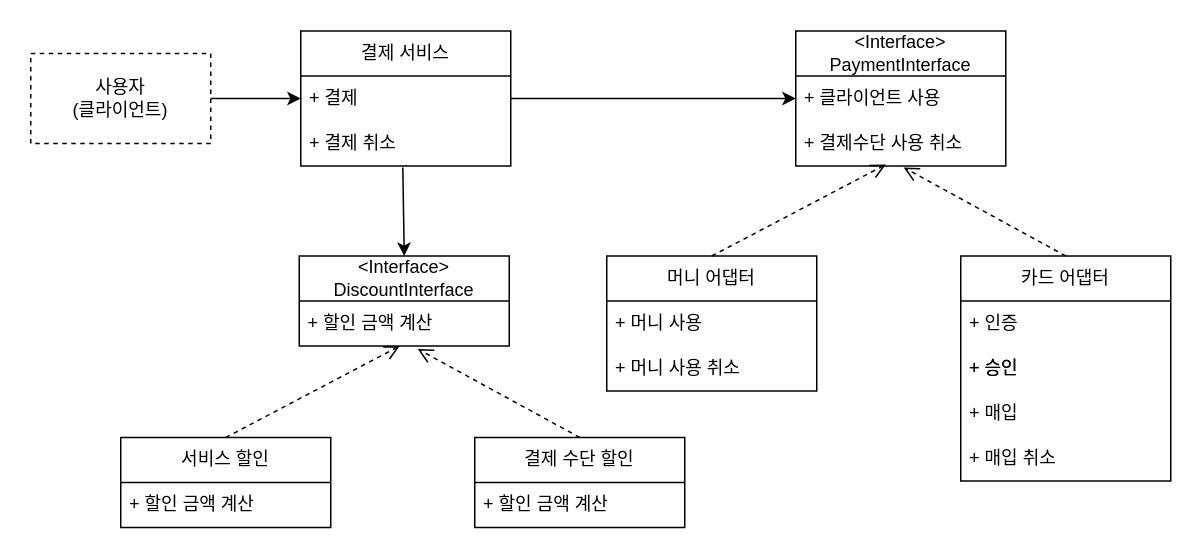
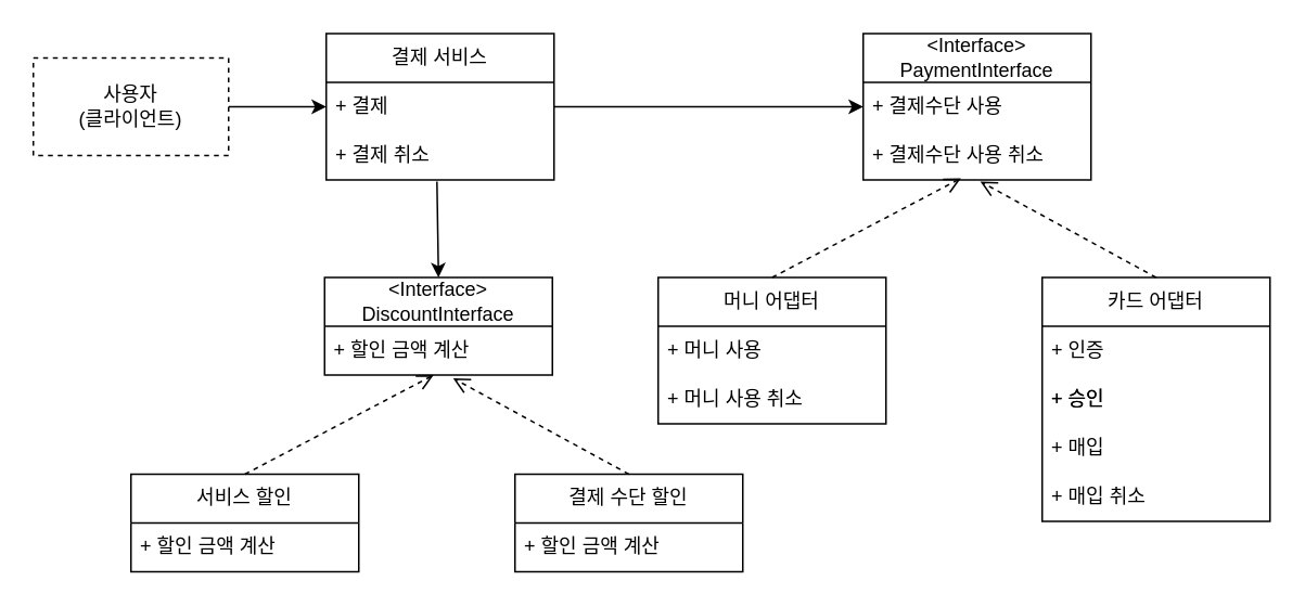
- <mxCell id="6" value="+ 클라이언트 사용" style="text;strokeColor=none;fillColor=none;align=left;verticalAlign=middle;spacingLeft=4;spacingRight=4;overflow=hidden;points=[[0,0.5],[1,0.5]];portConstraint=eastwest;rotatable=0;whiteSpace=wrap;html=1;" parent="5" vertex="1"><mxGeometry y="30" width="140" height="30" as="geometry" /></mxCell>
+ <mxCell id="6" value="+ 결제수단 사용" style="text;strokeColor=none;fillColor=none;align=left;verticalAlign=middle;spacingLeft=4;spacingRight=4;overflow=hidden;points=[[0,0.5],[1,0.5]];portConstraint=eastwest;rotatable=0;whiteSpace=wrap;html=1;" parent="5" vertex="1"><mxGeometry y="30" width="140" height="30" as="geometry" /></mxCell>
